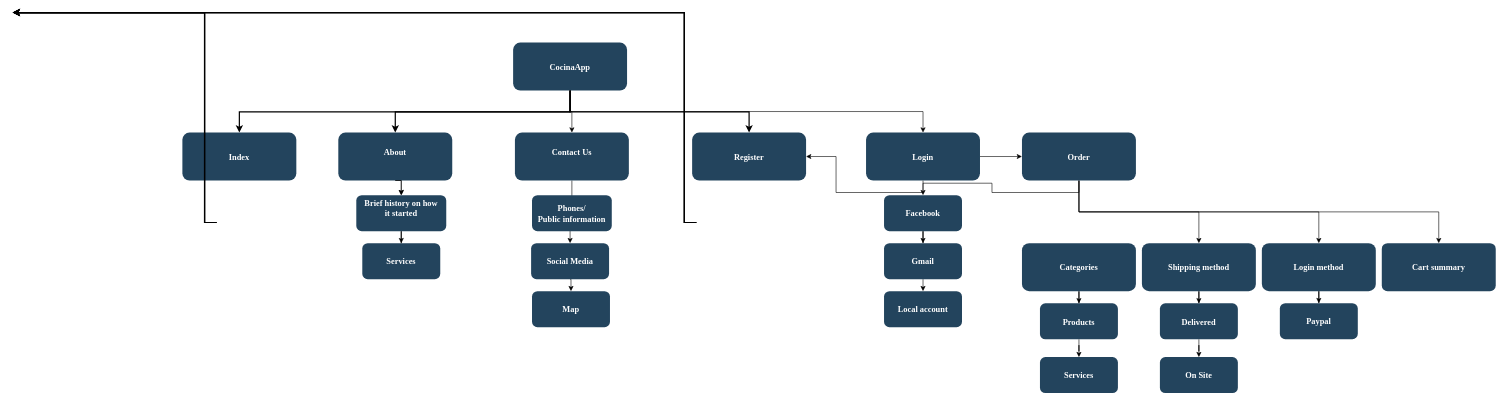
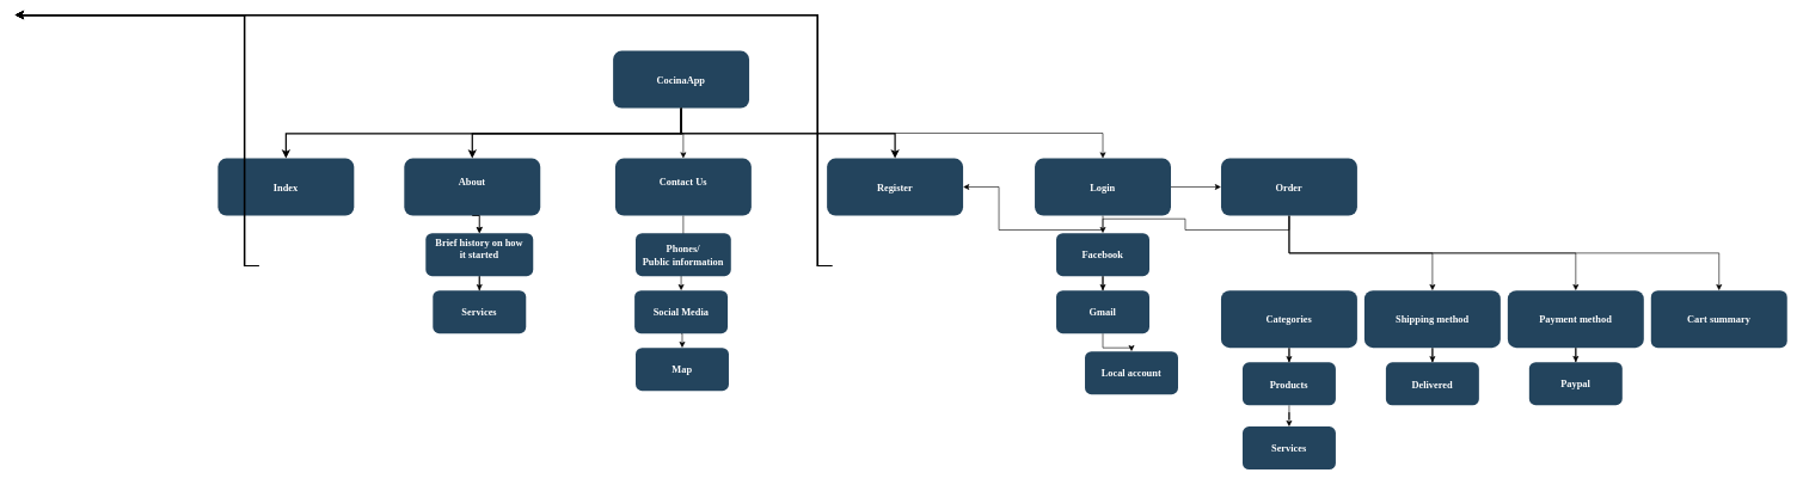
- <mxCell id="46" value="Login method" style="rounded=1;fillColor=#23445D;gradientColor=none;strokeColor=none;fontColor=#FFFFFF;fontStyle=1;fontFamily=Tahoma;fontSize=14" vertex="1" parent="1"><mxGeometry x="2103" y="405" width="190" height="80" as="geometry" /></mxCell>
+ <mxCell id="46" value="Payment method" style="rounded=1;fillColor=#23445D;gradientColor=none;strokeColor=none;fontColor=#FFFFFF;fontStyle=1;fontFamily=Tahoma;fontSize=14" vertex="1" parent="1"><mxGeometry x="2103" y="405" width="190" height="80" as="geometry" /></mxCell>
- <mxCell id="30" value="Local account" style="rounded=1;fillColor=#23445D;gradientColor=none;strokeColor=none;fontColor=#FFFFFF;fontStyle=1;fontFamily=Tahoma;fontSize=14" vertex="1" parent="1"><mxGeometry x="1473" y="485" width="130" height="60" as="geometry" /></mxCell>
+ <mxCell id="30" value="Local account" style="rounded=1;fillColor=#23445D;gradientColor=none;strokeColor=none;fontColor=#FFFFFF;fontStyle=1;fontFamily=Tahoma;fontSize=14" vertex="1" parent="1"><mxGeometry x="1513" y="490" width="130" height="60" as="geometry" /></mxCell>
- <mxCell id="47" style="edgeStyle=orthogonalEdgeStyle;rounded=0;orthogonalLoop=1;jettySize=auto;html=1;exitX=0.5;exitY=1;exitDx=0;exitDy=0;" edge="1" parent="1" source="48" target="49"><mxGeometry relative="1" as="geometry" /></mxCell>
- <mxCell id="49" value="On Site" style="rounded=1;fillColor=#23445D;gradientColor=none;strokeColor=none;fontColor=#FFFFFF;fontStyle=1;fontFamily=Tahoma;fontSize=14" vertex="1" parent="1"><mxGeometry x="1933" y="595" width="130" height="60" as="geometry" /></mxCell>
